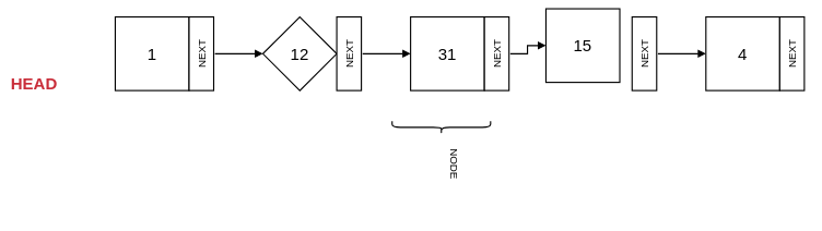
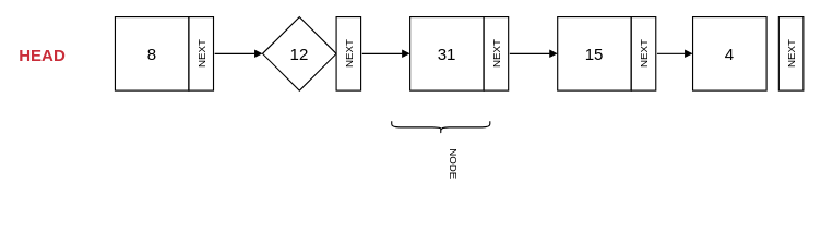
- <mxCell id="11" value="15" style="html=1;overflow=block;blockSpacing=1;whiteSpace=wrap;fontSize=20;fontColor=default;spacing=3.8;strokeOpacity=100;strokeWidth=1.5;" vertex="1" parent="1"><mxGeometry x="665" y="10" width="90" height="90" as="geometry" /></mxCell>
+ <mxCell id="11" value="15" style="html=1;overflow=block;blockSpacing=1;whiteSpace=wrap;fontSize=20;fontColor=default;spacing=3.8;strokeOpacity=100;strokeWidth=1.5;" vertex="1" parent="1"><mxGeometry x="680" y="20" width="90" height="90" as="geometry" /></mxCell>
- <mxCell id="2" value="1" style="html=1;overflow=block;blockSpacing=1;whiteSpace=wrap;fontSize=20;fontColor=default;spacing=3.8;strokeOpacity=100;strokeWidth=1.5;" vertex="1" parent="1"><mxGeometry x="140" y="20" width="90" height="90" as="geometry" /></mxCell>
+ <mxCell id="2" value="8" style="html=1;overflow=block;blockSpacing=1;whiteSpace=wrap;fontSize=20;fontColor=default;spacing=3.8;strokeOpacity=100;strokeWidth=1.5;" vertex="1" parent="1"><mxGeometry x="140" y="20" width="90" height="90" as="geometry" /></mxCell>
- <mxCell id="14" value="4" style="html=1;overflow=block;blockSpacing=1;whiteSpace=wrap;fontSize=20;fontColor=default;spacing=3.8;strokeOpacity=100;strokeWidth=1.5;" vertex="1" parent="1"><mxGeometry x="860" y="20" width="90" height="90" as="geometry" /></mxCell>
+ <mxCell id="14" value="4" style="html=1;overflow=block;blockSpacing=1;whiteSpace=wrap;fontSize=20;fontColor=default;spacing=3.8;strokeOpacity=100;strokeWidth=1.5;" vertex="1" parent="1"><mxGeometry x="845" y="20" width="90" height="90" as="geometry" /></mxCell>
- <mxCell id="21" value="HEAD" style="html=1;overflow=block;blockSpacing=1;whiteSpace=wrap;fontSize=20;fontColor=#c92d39;fontStyle=1;spacing=3.8;strokeOpacity=0;fillOpacity=0;fillColor=#ffffff;strokeWidth=1.5;" vertex="1" parent="1"><mxGeometry x="10" y="78" width="60" height="45" as="geometry" /></mxCell>
+ <mxCell id="21" value="HEAD" style="html=1;overflow=block;blockSpacing=1;whiteSpace=wrap;fontSize=20;fontColor=#c92d39;fontStyle=1;spacing=3.8;strokeOpacity=0;fillOpacity=0;fillColor=#ffffff;strokeWidth=1.5;" vertex="1" parent="1"><mxGeometry x="20" y="43" width="60" height="45" as="geometry" /></mxCell>
